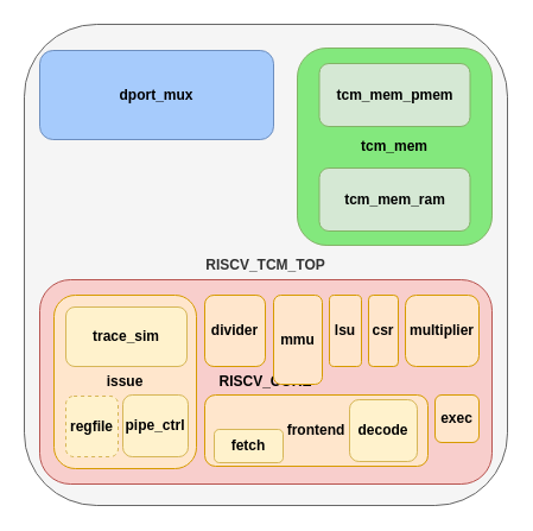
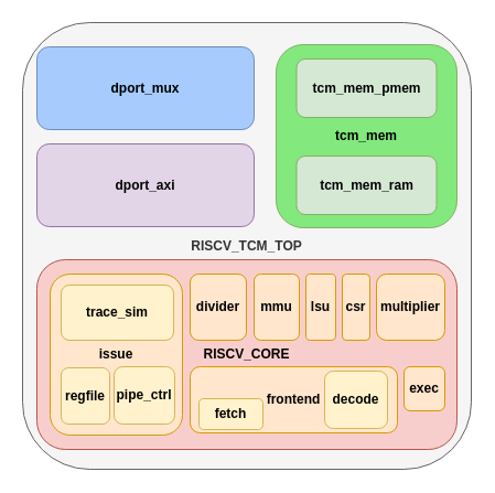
+ <mxCell id="21" value="&lt;b&gt;dport_axi&lt;/b&gt;" style="rounded=1;whiteSpace=wrap;html=1;fillColor=#e1d5e7;strokeColor=#9673a6;" vertex="1" parent="1"><mxGeometry x="33" y="130" width="197" height="75" as="geometry" /></mxCell>
- <mxCell id="5" value="&lt;b&gt;mmu&lt;/b&gt;" style="rounded=1;whiteSpace=wrap;html=1;fillColor=#ffe6cc;strokeColor=#d79b00;" vertex="1" parent="1"><mxGeometry x="230" y="248" width="41" height="75" as="geometry" /></mxCell>
+ <mxCell id="5" value="&lt;b&gt;mmu&lt;/b&gt;" style="rounded=1;whiteSpace=wrap;html=1;fillColor=#ffe6cc;strokeColor=#d79b00;" vertex="1" parent="1"><mxGeometry x="230" y="248" width="41" height="60" as="geometry" /></mxCell>
- <mxCell id="12" value="&lt;b&gt;regfile&lt;/b&gt;" style="rounded=1;whiteSpace=wrap;html=1;fillColor=#fff2cc;strokeColor=#d6b656;dashed=1;" vertex="1" parent="1"><mxGeometry x="55" y="333" width="44" height="51" as="geometry" /></mxCell>
+ <mxCell id="12" value="&lt;b&gt;regfile&lt;/b&gt;" style="rounded=1;whiteSpace=wrap;html=1;fillColor=#fff2cc;strokeColor=#d6b656;" vertex="1" parent="1"><mxGeometry x="55" y="333" width="44" height="51" as="geometry" /></mxCell>
